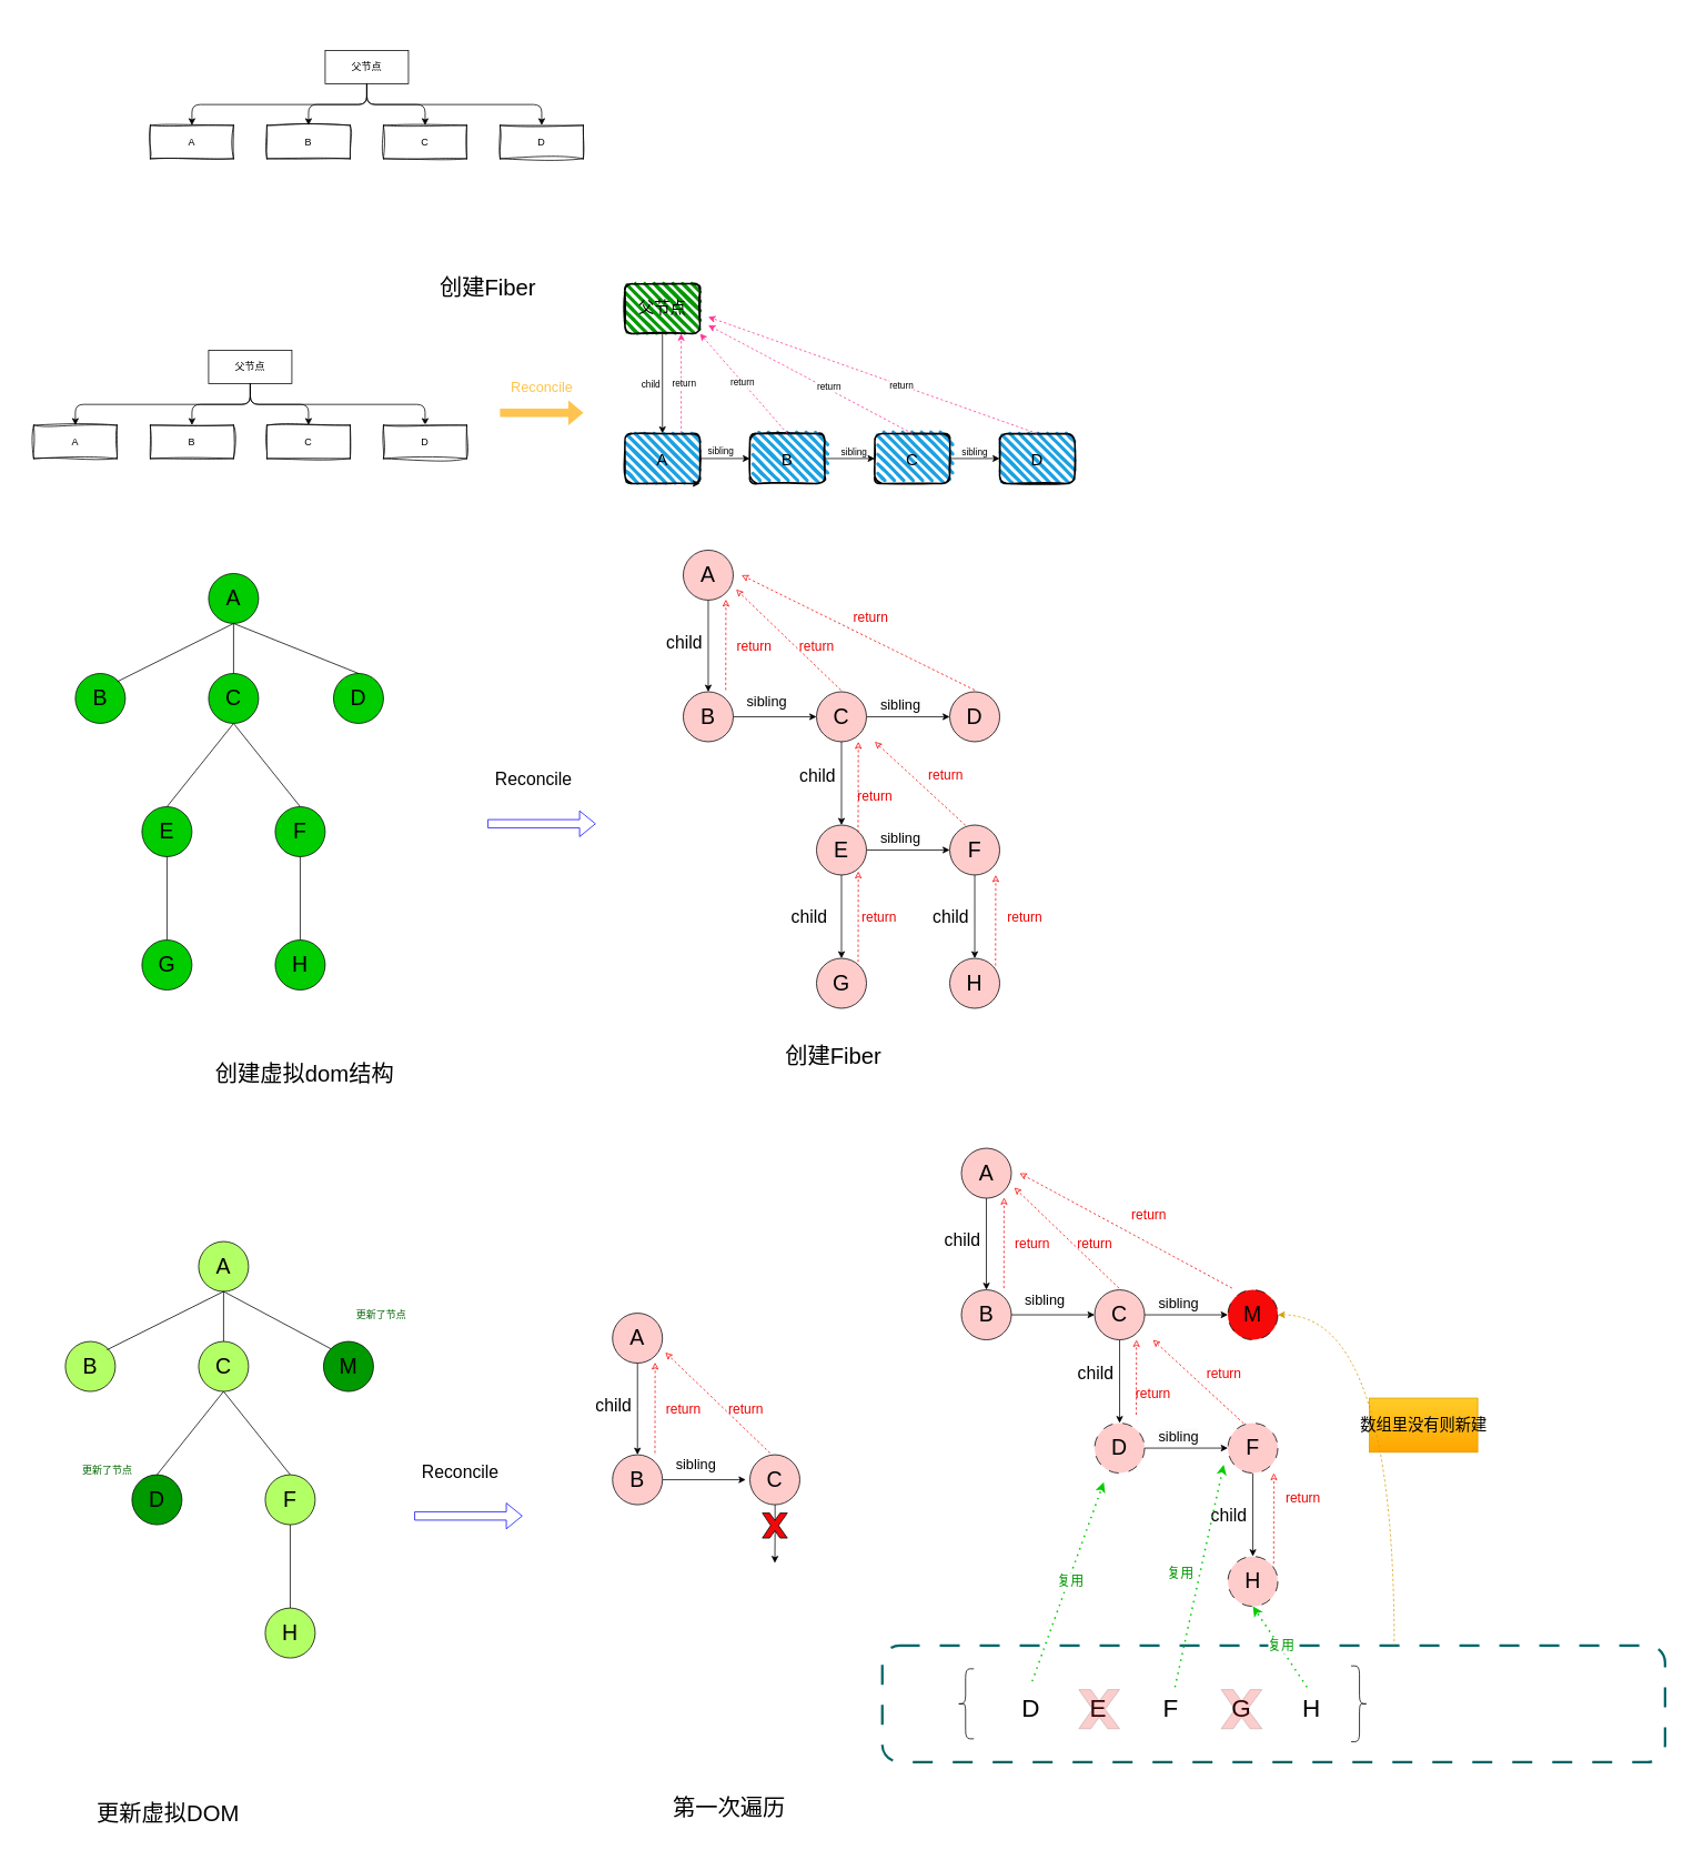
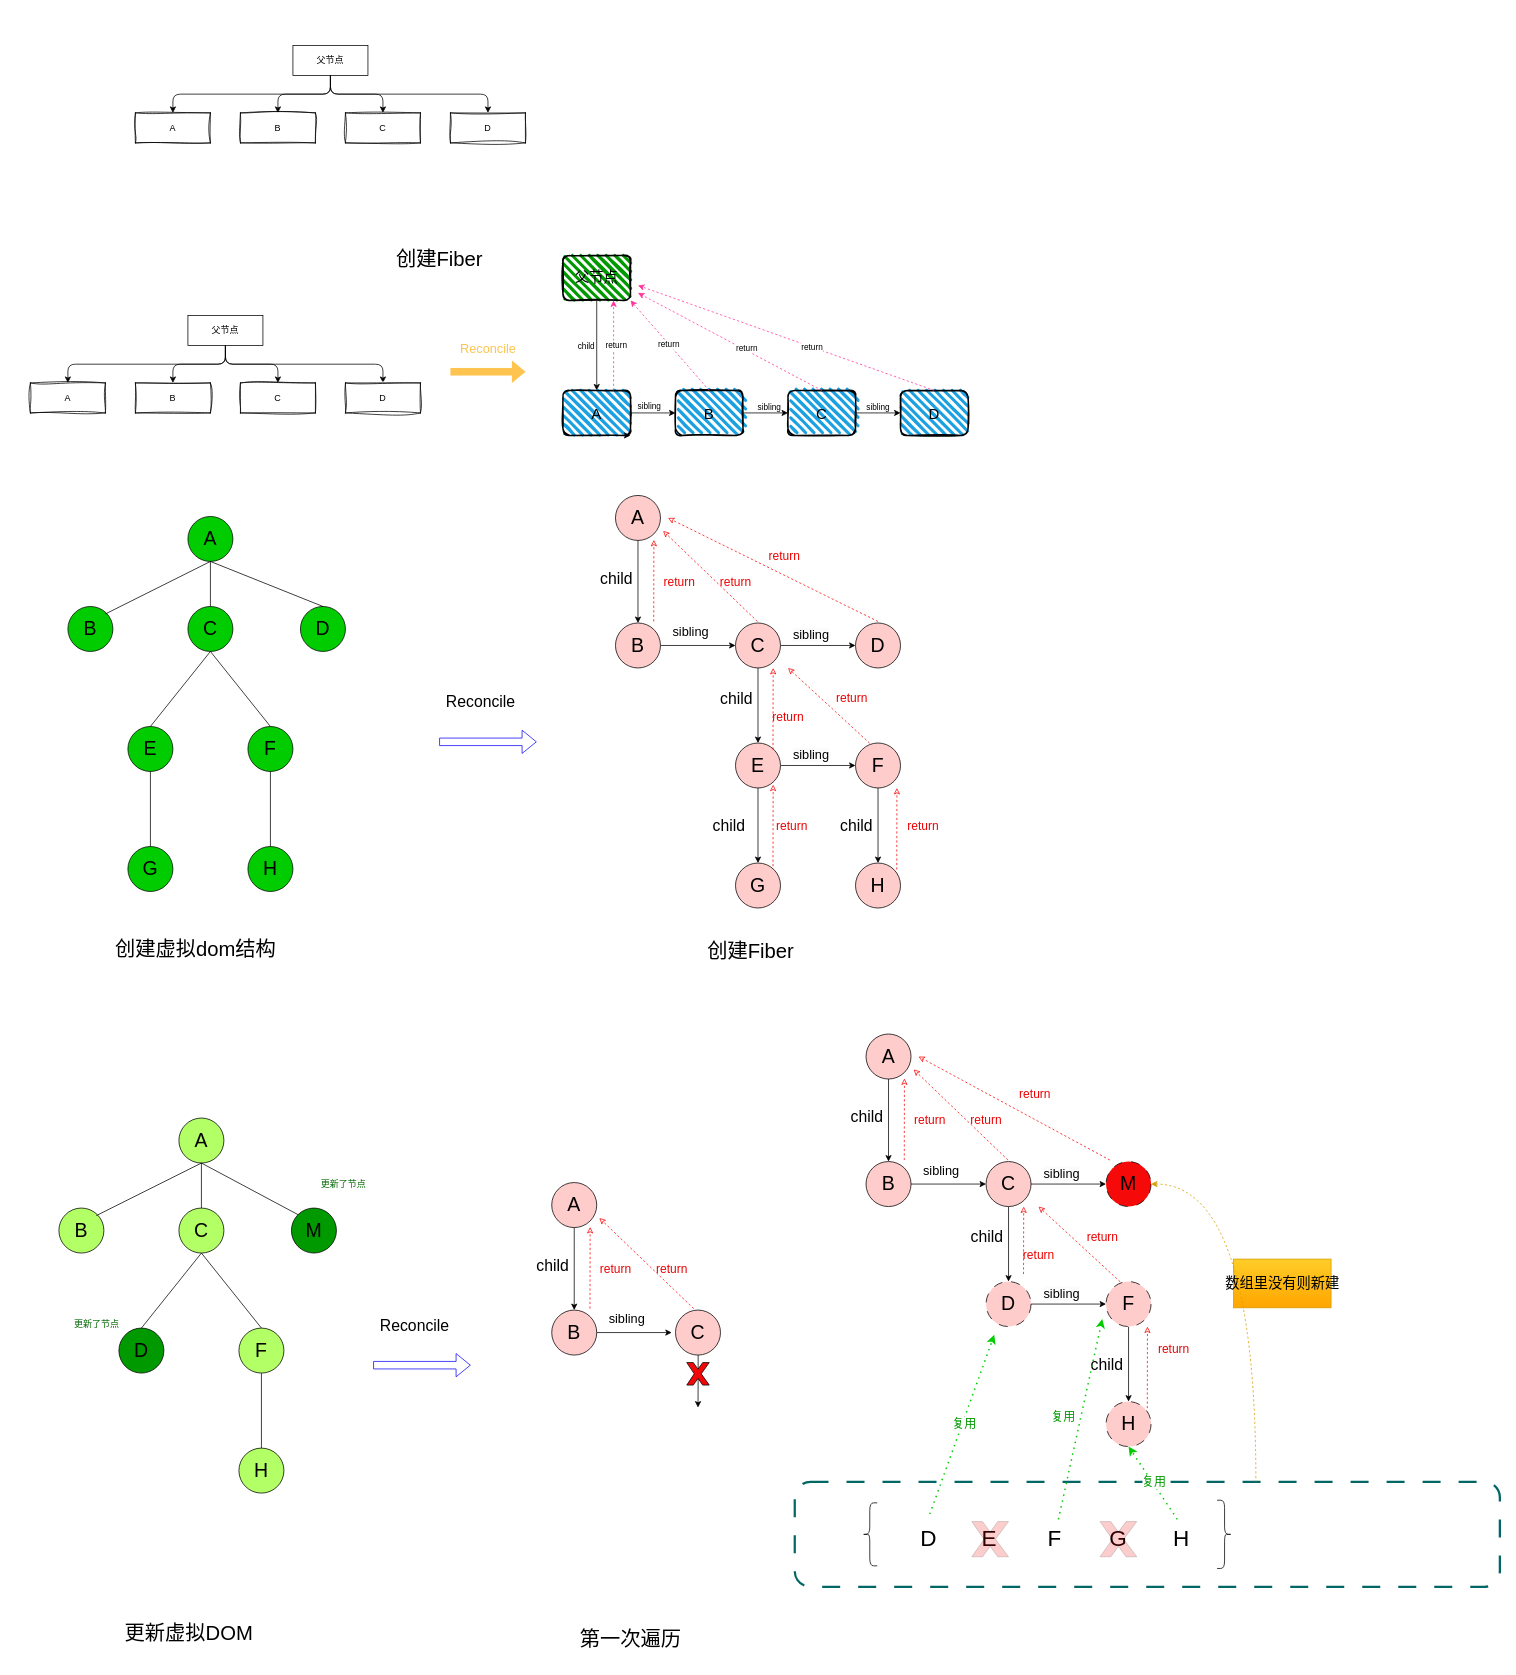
- <mxCell id="102" value="&lt;font style=&quot;font-size: 27px;&quot;&gt;创建虚拟dom结构&lt;/font&gt;" style="text;html=1;align=center;verticalAlign=middle;resizable=0;points=[];autosize=1;strokeColor=none;fillColor=none;" vertex="1" parent="1"><mxGeometry x="245" y="1265" width="240" height="50" as="geometry" /></mxCell>
+ <mxCell id="102" value="&lt;font style=&quot;font-size: 27px;&quot;&gt;创建虚拟dom结构&lt;/font&gt;" style="text;html=1;align=center;verticalAlign=middle;resizable=0;points=[];autosize=1;strokeColor=none;fillColor=none;" vertex="1" parent="1"><mxGeometry x="140" y="1240" width="240" height="50" as="geometry" /></mxCell>
- <mxCell id="163" value="第一次遍历" style="text;html=1;align=center;verticalAlign=middle;resizable=0;points=[];autosize=1;strokeColor=none;fillColor=none;fontSize=27;" vertex="1" parent="1"><mxGeometry x="795" y="2146" width="160" height="50" as="geometry" /></mxCell>
+ <mxCell id="163" value="第一次遍历" style="text;html=1;align=center;verticalAlign=middle;resizable=0;points=[];autosize=1;strokeColor=none;fillColor=none;fontSize=27;" vertex="1" parent="1"><mxGeometry x="760" y="2161" width="160" height="50" as="geometry" /></mxCell>
- <mxCell id="116" value="更新虚拟DOM" style="text;html=1;align=center;verticalAlign=middle;resizable=0;points=[];autosize=1;strokeColor=none;fillColor=none;fontSize=27;" vertex="1" parent="1"><mxGeometry x="106" y="2152" width="190" height="50" as="geometry" /></mxCell>
+ <mxCell id="116" value="更新虚拟DOM" style="text;html=1;align=center;verticalAlign=middle;resizable=0;points=[];autosize=1;strokeColor=none;fillColor=none;fontSize=27;" vertex="1" parent="1"><mxGeometry x="156" y="2152" width="190" height="50" as="geometry" /></mxCell>
